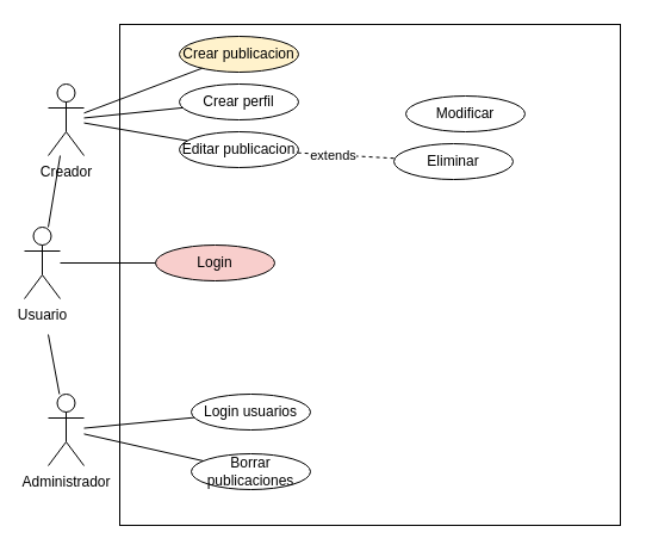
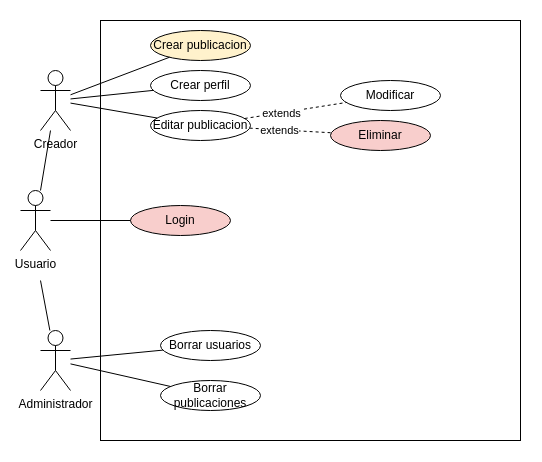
+ <mxCell id="21" value="" style="endArrow=none;dashed=1;html=1;rounded=0;" edge="1" parent="1" source="16" target="17"><mxGeometry width="50" height="50" relative="1" as="geometry"><mxPoint x="258" y="140" as="sourcePoint" /><mxPoint x="363" y="150" as="targetPoint" /></mxGeometry></mxCell>
+ <mxCell id="22" value="extends" style="edgeLabel;html=1;align=center;verticalAlign=middle;resizable=0;points=[];" vertex="1" connectable="0" parent="21"><mxGeometry x="-0.287" relative="1" as="geometry"><mxPoint as="offset" /></mxGeometry></mxCell>
- <mxCell id="18" value="Eliminar" style="ellipse;whiteSpace=wrap;html=1;" vertex="1" parent="1"><mxGeometry x="330" y="120" width="100" height="30" as="geometry" /></mxCell>
+ <mxCell id="18" value="Eliminar" style="ellipse;whiteSpace=wrap;html=1;fillColor=#f8cecc;" vertex="1" parent="1"><mxGeometry x="330" y="120" width="100" height="30" as="geometry" /></mxCell>
- <mxCell id="12" value="Login usuarios" style="ellipse;whiteSpace=wrap;html=1;" vertex="1" parent="1"><mxGeometry x="160" y="330" width="100" height="30" as="geometry" /></mxCell>
+ <mxCell id="12" value="Borrar usuarios" style="ellipse;whiteSpace=wrap;html=1;" vertex="1" parent="1"><mxGeometry x="160" y="330" width="100" height="30" as="geometry" /></mxCell>
